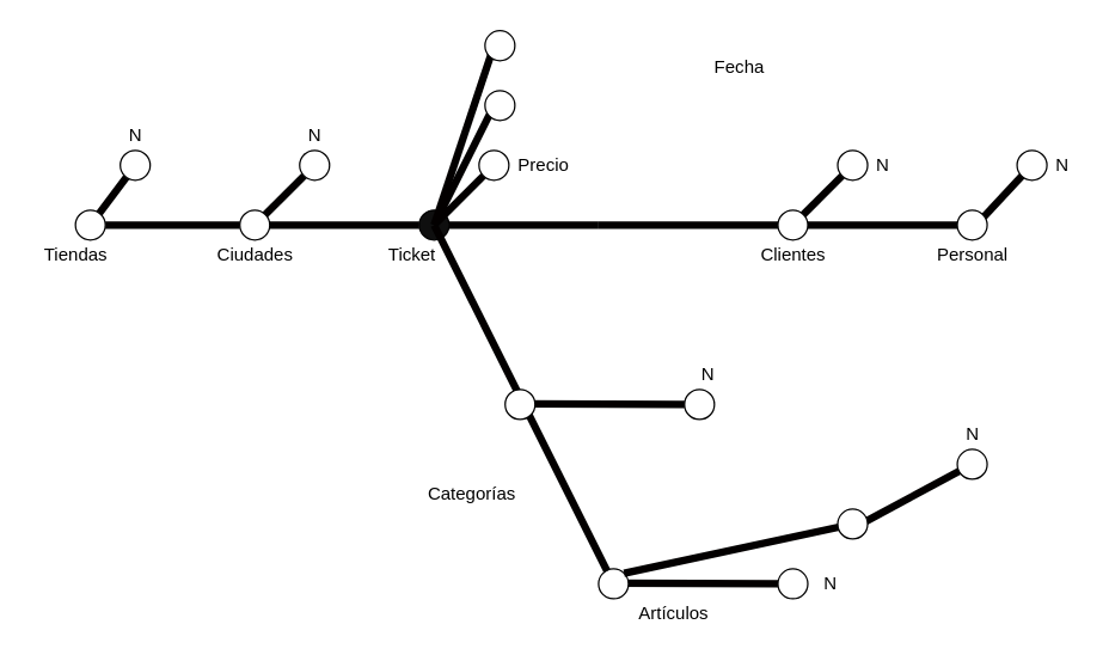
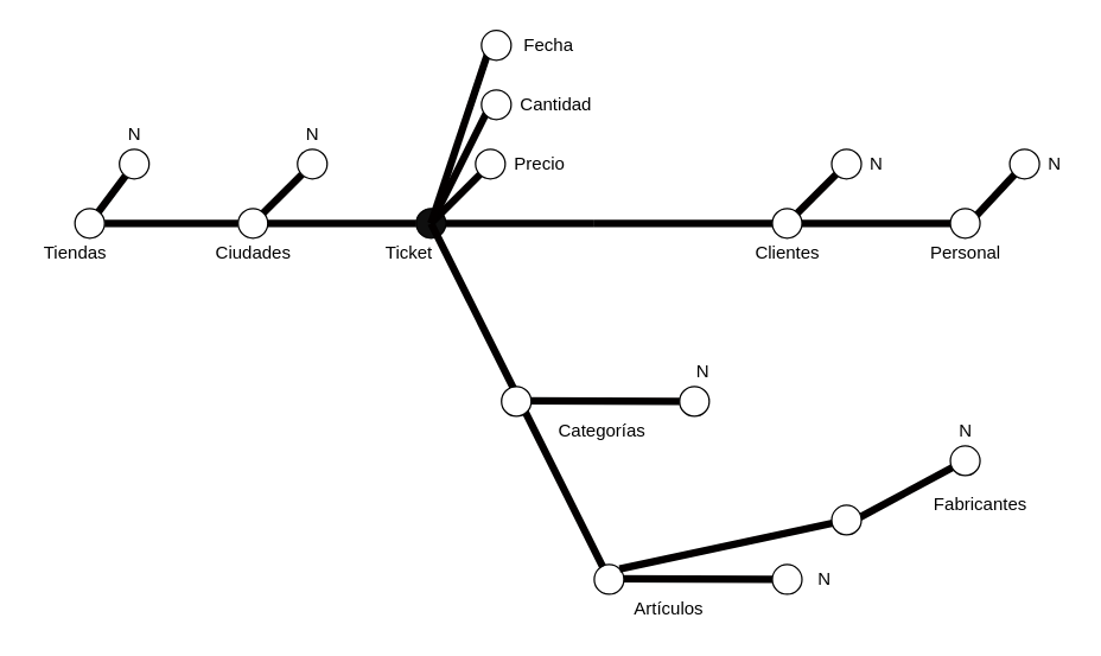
- <mxCell id="51" value="Fecha" style="text;html=1;align=center;verticalAlign=middle;resizable=0;points=[];autosize=1;strokeColor=none;fillColor=none;" parent="1" vertex="1"><mxGeometry x="469" y="35" width="50" height="20" as="geometry" /></mxCell>
+ <mxCell id="51" value="Fecha" style="text;html=1;align=center;verticalAlign=middle;resizable=0;points=[];autosize=1;strokeColor=none;fillColor=none;" parent="1" vertex="1"><mxGeometry x="344" y="20" width="50" height="20" as="geometry" /></mxCell>
+ <mxCell id="58" value="Cantidad" style="text;html=1;align=center;verticalAlign=middle;resizable=0;points=[];autosize=1;strokeColor=none;fillColor=none;" parent="1" vertex="1"><mxGeometry x="344" y="60" width="60" height="20" as="geometry" /></mxCell>
- <mxCell id="41" value="Categorías" style="text;html=1;align=center;verticalAlign=middle;resizable=0;points=[];autosize=1;strokeColor=none;fillColor=none;" parent="1" vertex="1"><mxGeometry x="280" y="320" width="70" height="20" as="geometry" /></mxCell>
+ <mxCell id="41" value="Categorías" style="text;html=1;align=center;verticalAlign=middle;resizable=0;points=[];autosize=1;strokeColor=none;fillColor=none;" parent="1" vertex="1"><mxGeometry x="370" y="280" width="70" height="20" as="geometry" /></mxCell>
+ <mxCell id="48" value="Fabricantes" style="text;html=1;align=center;verticalAlign=middle;resizable=0;points=[];autosize=1;strokeColor=none;fillColor=none;" parent="1" vertex="1"><mxGeometry x="620" y="330" width="80" height="20" as="geometry" /></mxCell>
